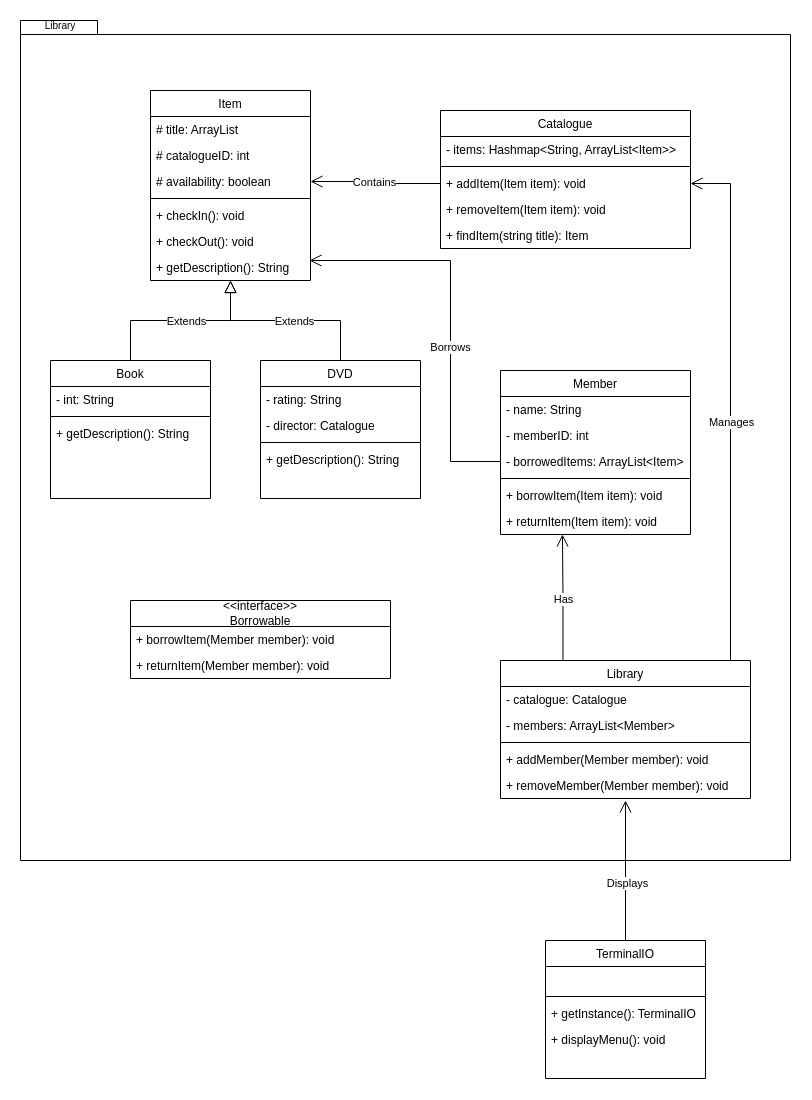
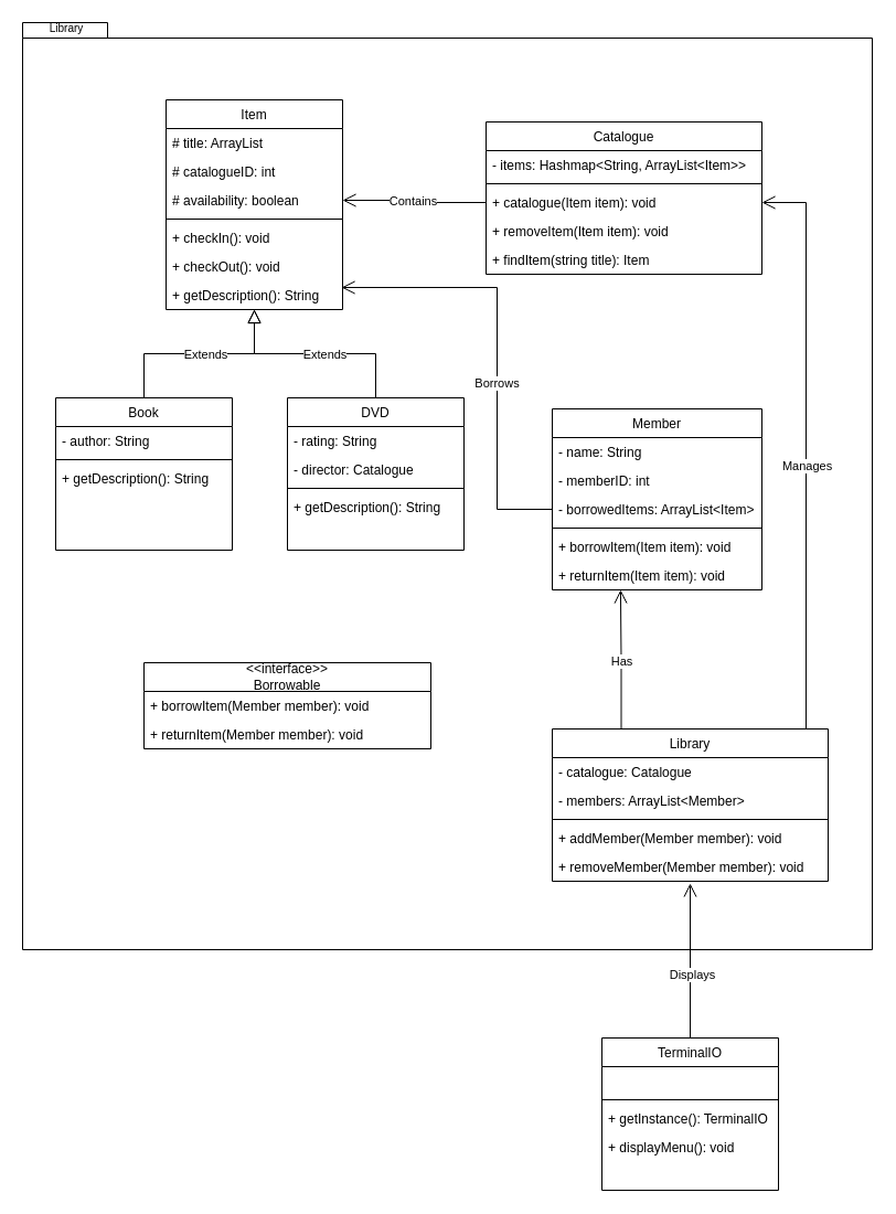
- <mxCell id="30" value="+ addItem(Item item): void" style="text;align=left;verticalAlign=top;spacingLeft=4;spacingRight=4;overflow=hidden;rotatable=0;points=[[0,0.5],[1,0.5]];portConstraint=eastwest;fontStyle=0" parent="27" vertex="1"><mxGeometry y="60" width="250" height="26" as="geometry" /></mxCell>
+ <mxCell id="30" value="+ catalogue(Item item): void" style="text;align=left;verticalAlign=top;spacingLeft=4;spacingRight=4;overflow=hidden;rotatable=0;points=[[0,0.5],[1,0.5]];portConstraint=eastwest;fontStyle=0" parent="27" vertex="1"><mxGeometry y="60" width="250" height="26" as="geometry" /></mxCell>
- <mxCell id="12" value="- int: String" style="text;align=left;verticalAlign=top;spacingLeft=4;spacingRight=4;overflow=hidden;rotatable=0;points=[[0,0.5],[1,0.5]];portConstraint=eastwest;" parent="11" vertex="1"><mxGeometry y="26" width="160" height="26" as="geometry" /></mxCell>
+ <mxCell id="12" value="- author: String" style="text;align=left;verticalAlign=top;spacingLeft=4;spacingRight=4;overflow=hidden;rotatable=0;points=[[0,0.5],[1,0.5]];portConstraint=eastwest;" parent="11" vertex="1"><mxGeometry y="26" width="160" height="26" as="geometry" /></mxCell>
